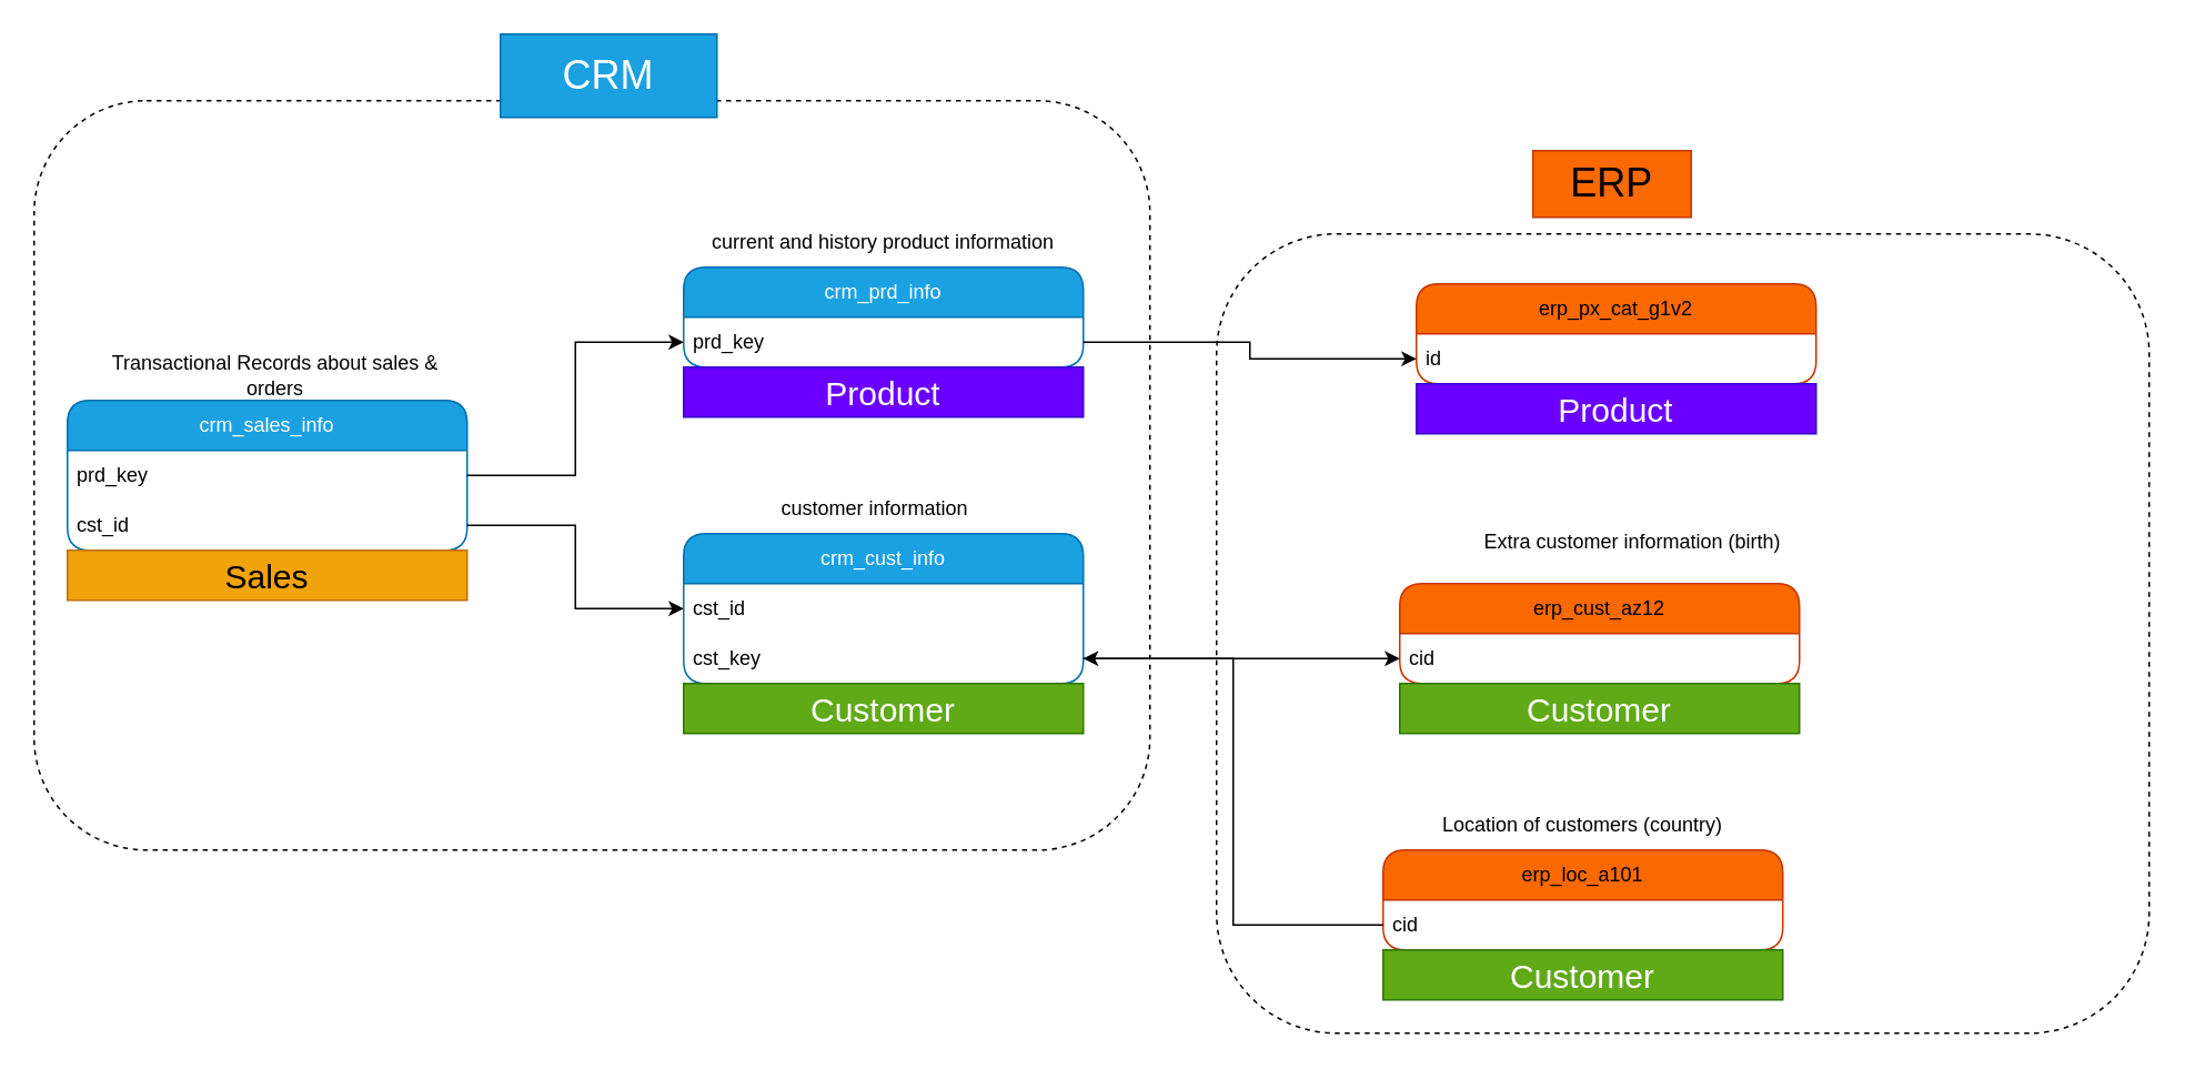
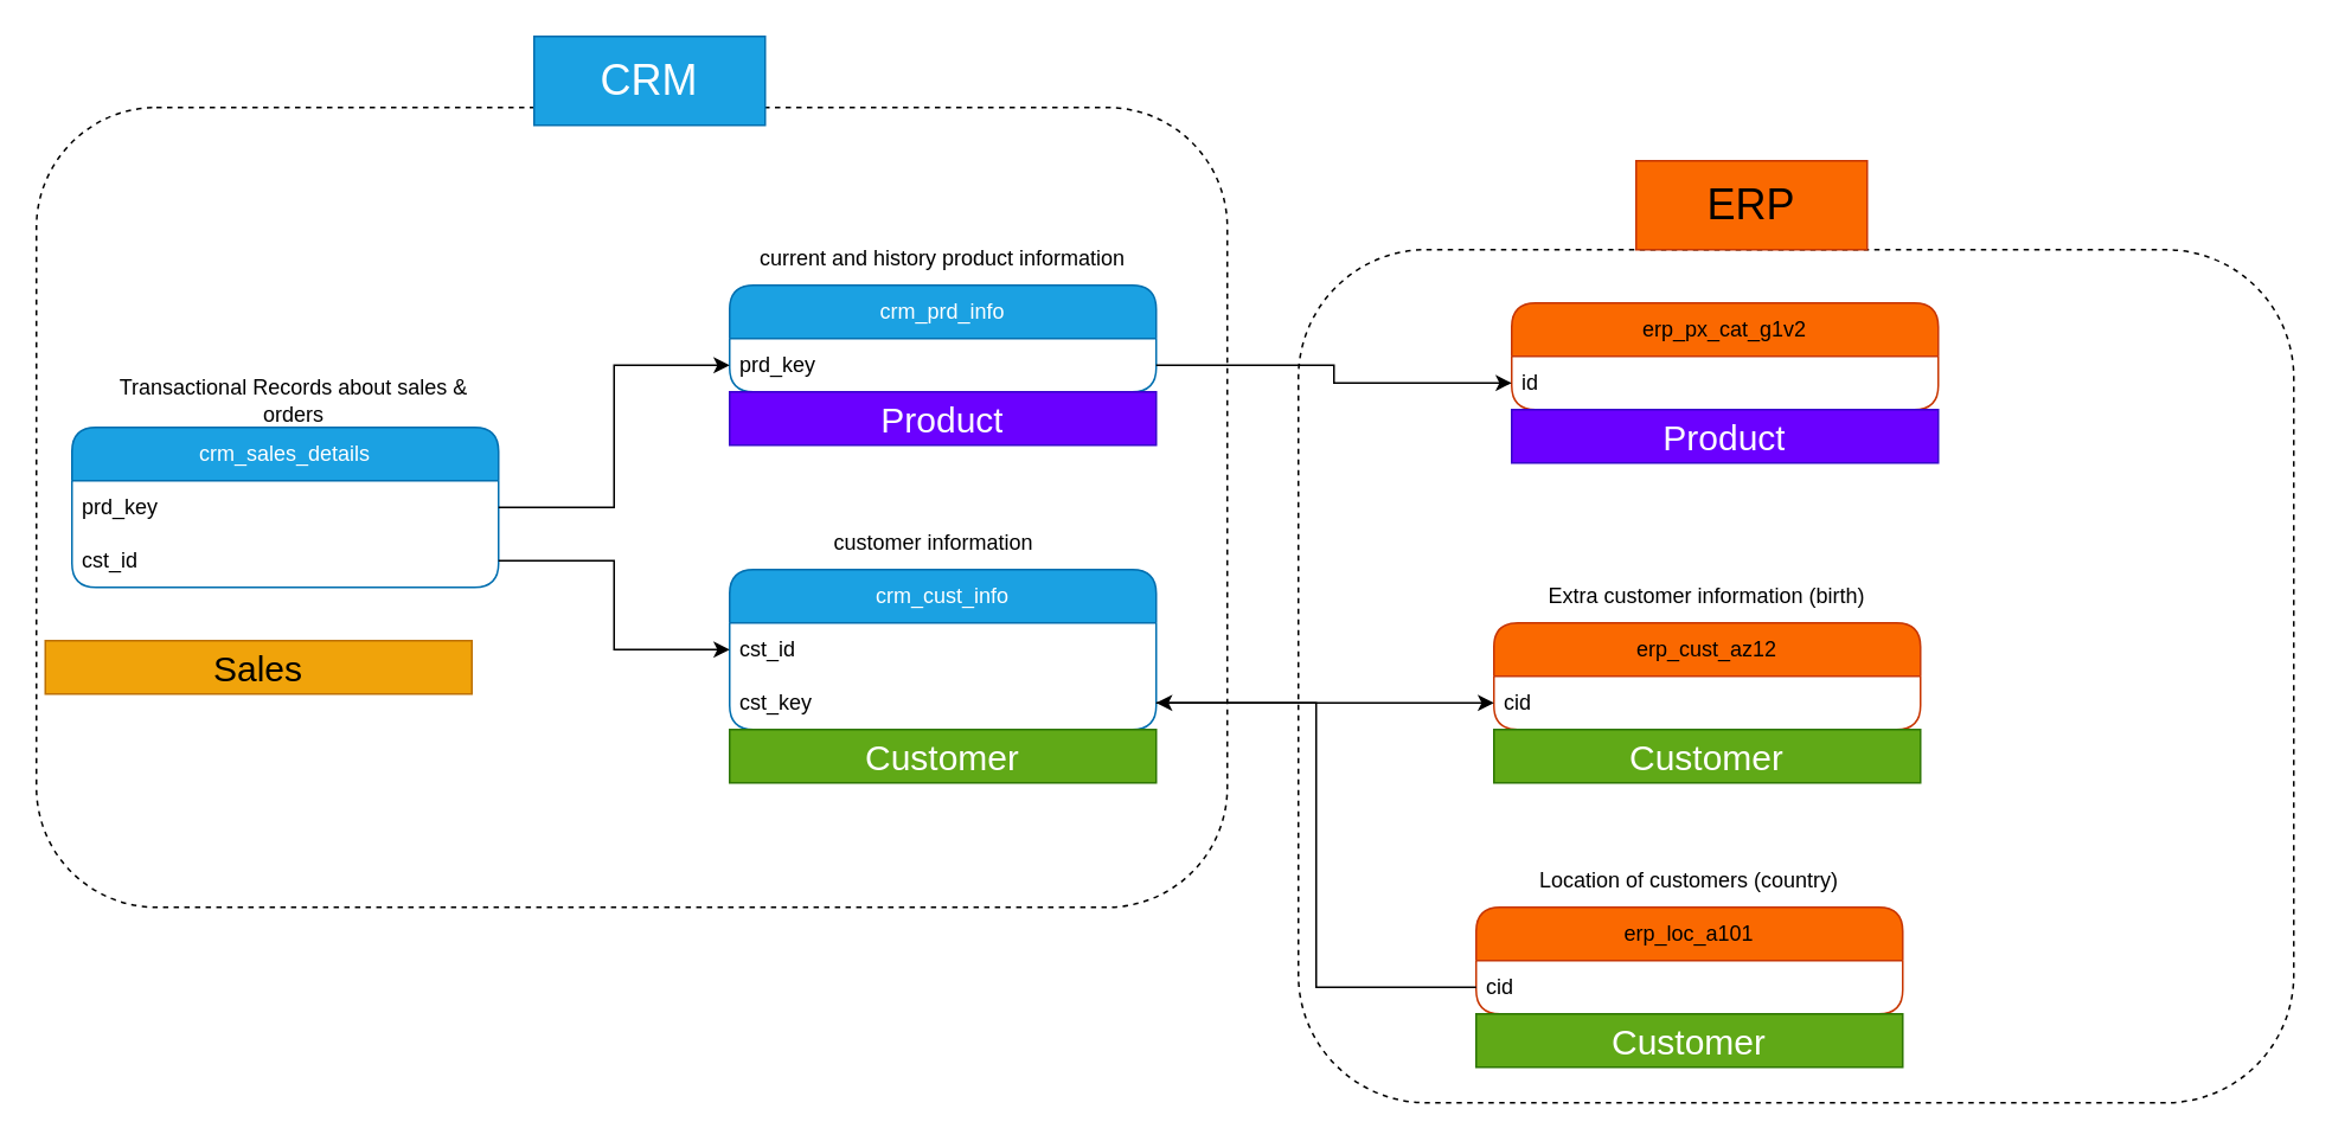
- <mxCell id="29" value="&lt;font style=&quot;font-size: 24px;&quot;&gt;ERP&lt;/font&gt;" style="text;html=1;align=center;verticalAlign=middle;whiteSpace=wrap;rounded=0;fillColor=#fa6800;fontColor=#000000;strokeColor=#C73500;" parent="1" vertex="1"><mxGeometry x="920" y="90" width="95" height="40" as="geometry" /></mxCell>
+ <mxCell id="29" value="&lt;font style=&quot;font-size: 24px;&quot;&gt;ERP&lt;/font&gt;" style="text;html=1;align=center;verticalAlign=middle;whiteSpace=wrap;rounded=0;fillColor=#fa6800;fontColor=#000000;strokeColor=#C73500;" parent="1" vertex="1"><mxGeometry x="920" y="90" width="130" height="50" as="geometry" /></mxCell>
- <mxCell id="9" value="crm_sales_info" style="swimlane;fontStyle=0;childLayout=stackLayout;horizontal=1;startSize=30;horizontalStack=0;resizeParent=1;resizeParentMax=0;resizeLast=0;collapsible=1;marginBottom=0;whiteSpace=wrap;html=1;rounded=1;fillColor=#1ba1e2;fontColor=#ffffff;strokeColor=#006EAF;" parent="1" vertex="1"><mxGeometry x="40" y="240" width="240" height="90" as="geometry" /></mxCell>
+ <mxCell id="9" value="crm_sales_details" style="swimlane;fontStyle=0;childLayout=stackLayout;horizontal=1;startSize=30;horizontalStack=0;resizeParent=1;resizeParentMax=0;resizeLast=0;collapsible=1;marginBottom=0;whiteSpace=wrap;html=1;rounded=1;fillColor=#1ba1e2;fontColor=#ffffff;strokeColor=#006EAF;" parent="1" vertex="1"><mxGeometry x="40" y="240" width="240" height="90" as="geometry" /></mxCell>
- <mxCell id="17" value="Extra customer information (birth)" style="text;html=1;align=center;verticalAlign=middle;whiteSpace=wrap;rounded=0;" parent="1" vertex="1"><mxGeometry x="870" y="310" width="220" height="30" as="geometry" /></mxCell>
+ <mxCell id="17" value="Extra customer information (birth)" style="text;html=1;align=center;verticalAlign=middle;whiteSpace=wrap;rounded=0;" parent="1" vertex="1"><mxGeometry x="850" y="320" width="220" height="30" as="geometry" /></mxCell>
- <mxCell id="35" value="Sales" style="text;html=1;strokeColor=#BD7000;fillColor=#f0a30a;align=center;verticalAlign=middle;whiteSpace=wrap;overflow=hidden;fontSize=20;fontColor=#000000;" vertex="1" parent="1"><mxGeometry x="40" y="330" width="240" height="30" as="geometry" /></mxCell>
+ <mxCell id="35" value="Sales" style="text;html=1;strokeColor=#BD7000;fillColor=#f0a30a;align=center;verticalAlign=middle;whiteSpace=wrap;overflow=hidden;fontSize=20;fontColor=#000000;" vertex="1" parent="1"><mxGeometry x="25" y="360" width="240" height="30" as="geometry" /></mxCell>
